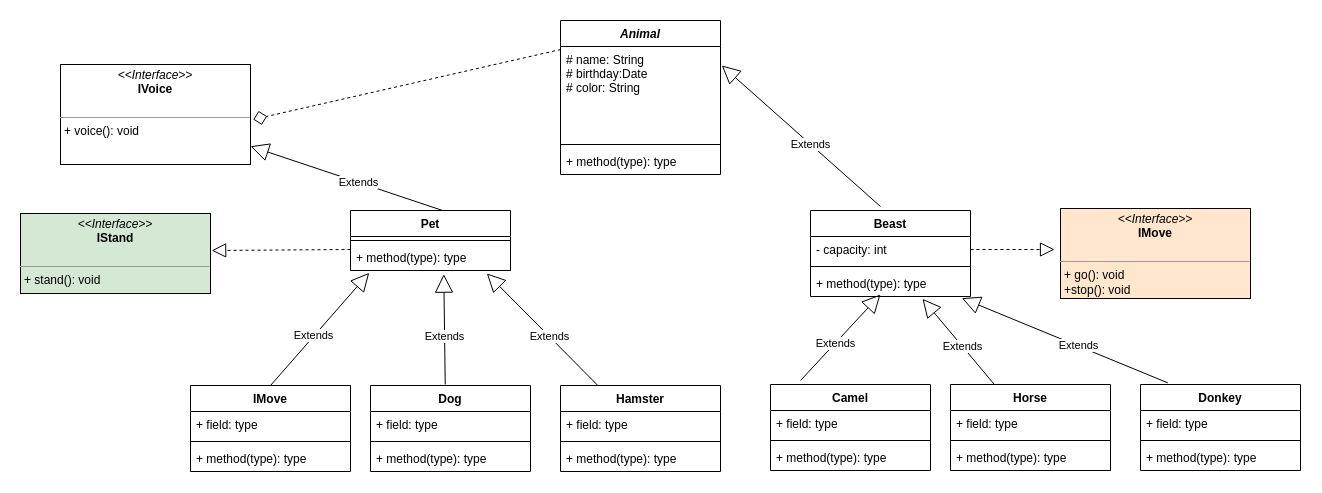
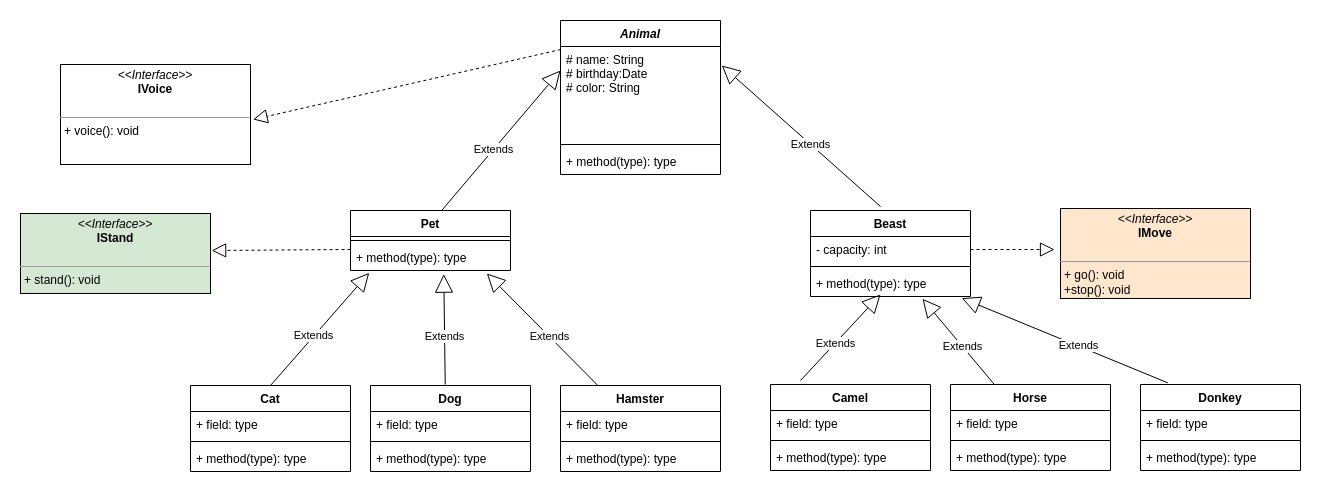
- <mxCell id="38" value="" style="endArrow=diamond;dashed=1;endFill=0;endSize=12;html=1;entryX=1.014;entryY=0.55;entryDx=0;entryDy=0;entryPerimeter=0;exitX=0.002;exitY=0.032;exitDx=0;exitDy=0;exitPerimeter=0;" parent="1" source="3" target="37" edge="1"><mxGeometry width="160" relative="1" as="geometry"><mxPoint x="40" y="440" as="sourcePoint" /><mxPoint x="200" y="440" as="targetPoint" /></mxGeometry></mxCell>
+ <mxCell id="38" value="" style="endArrow=block;dashed=1;endFill=0;endSize=12;html=1;entryX=1.014;entryY=0.55;entryDx=0;entryDy=0;entryPerimeter=0;exitX=0.002;exitY=0.032;exitDx=0;exitDy=0;exitPerimeter=0;" parent="1" source="3" target="37" edge="1"><mxGeometry width="160" relative="1" as="geometry"><mxPoint x="40" y="440" as="sourcePoint" /><mxPoint x="200" y="440" as="targetPoint" /></mxGeometry></mxCell>
- <mxCell id="39" value="Extends" style="endArrow=block;endSize=16;endFill=0;html=1;exitX=0.571;exitY=-0.004;exitDx=0;exitDy=0;exitPerimeter=0;" parent="1" source="6" target="37" edge="1"><mxGeometry x="-0.125" width="160" relative="1" as="geometry"><mxPoint x="230" y="100" as="sourcePoint" /><mxPoint x="390" y="100" as="targetPoint" /><mxPoint as="offset" /></mxGeometry></mxCell>
+ <mxCell id="39" value="Extends" style="endArrow=block;endSize=16;endFill=0;html=1;entryX=0;entryY=0.255;entryDx=0;entryDy=0;entryPerimeter=0;exitX=0.571;exitY=-0.004;exitDx=0;exitDy=0;exitPerimeter=0;" parent="1" source="6" target="3" edge="1"><mxGeometry x="-0.125" width="160" relative="1" as="geometry"><mxPoint x="230" y="100" as="sourcePoint" /><mxPoint x="390" y="100" as="targetPoint" /><mxPoint as="offset" /></mxGeometry></mxCell>
- <mxCell id="13" value="IMove" style="swimlane;fontStyle=1;align=center;verticalAlign=top;childLayout=stackLayout;horizontal=1;startSize=26;horizontalStack=0;resizeParent=1;resizeParentMax=0;resizeLast=0;collapsible=1;marginBottom=0;" parent="1" vertex="1"><mxGeometry x="190" y="385" width="160" height="86" as="geometry" /></mxCell>
+ <mxCell id="13" value="Cat" style="swimlane;fontStyle=1;align=center;verticalAlign=top;childLayout=stackLayout;horizontal=1;startSize=26;horizontalStack=0;resizeParent=1;resizeParentMax=0;resizeLast=0;collapsible=1;marginBottom=0;" parent="1" vertex="1"><mxGeometry x="190" y="385" width="160" height="86" as="geometry" /></mxCell>
